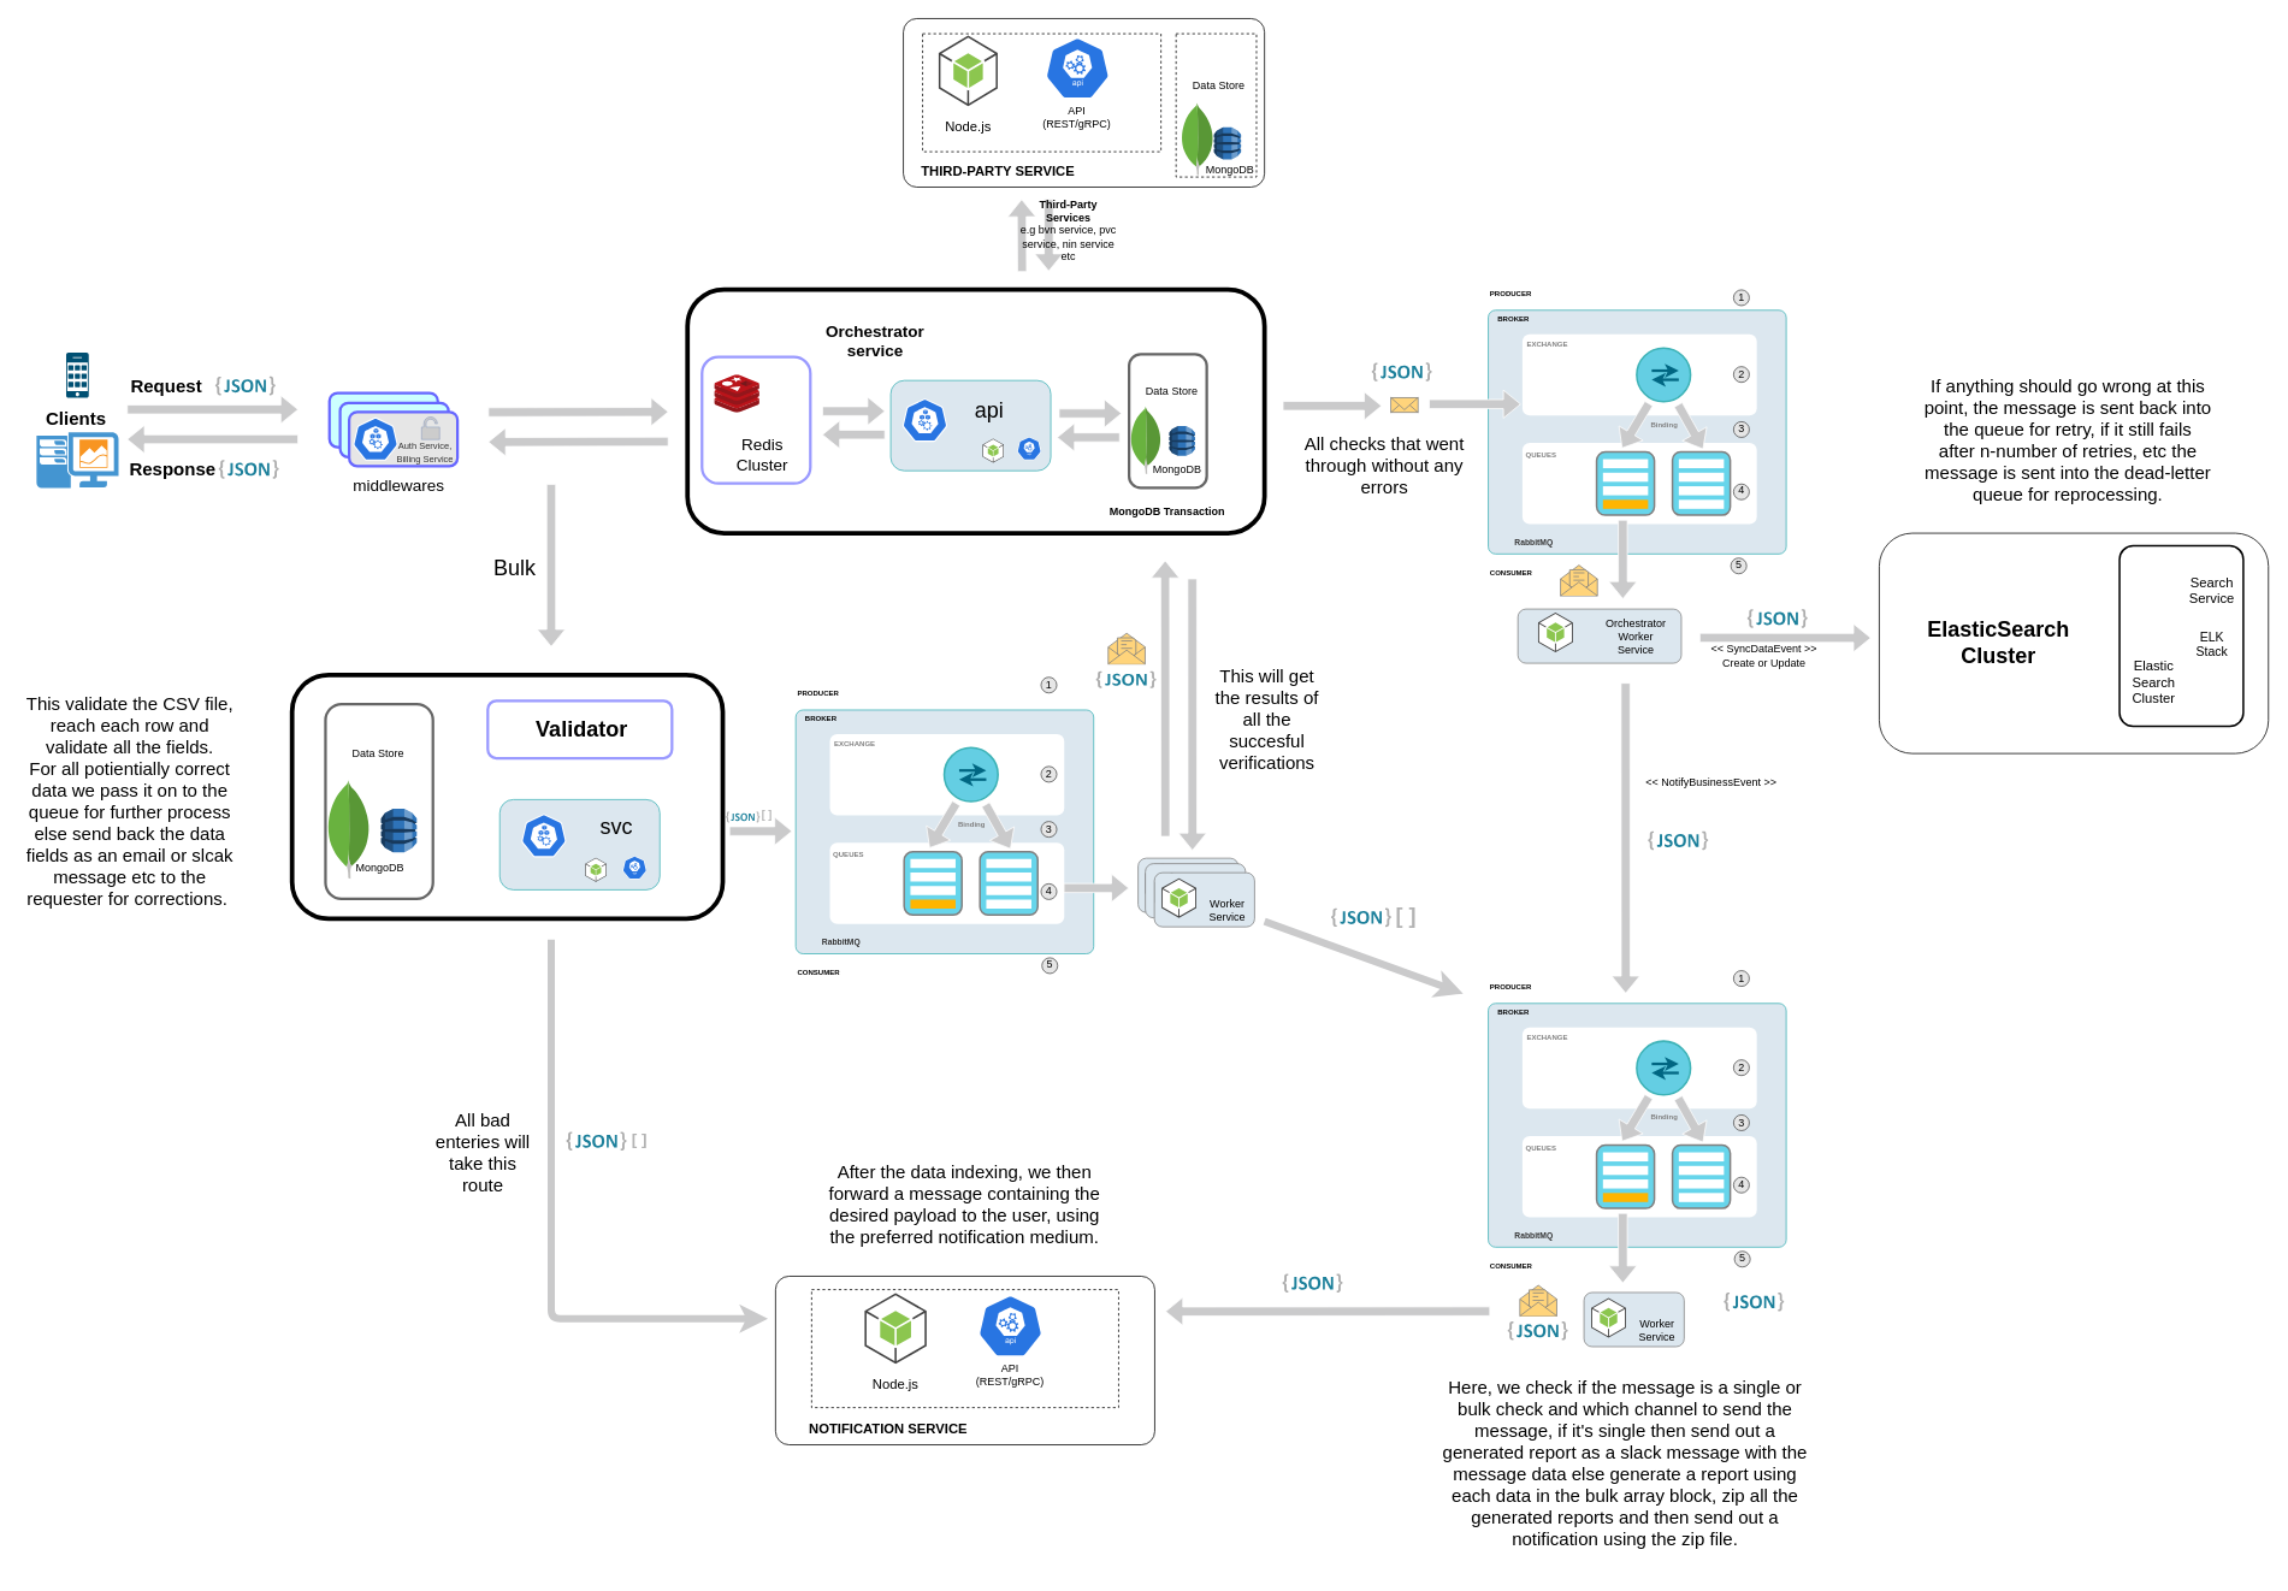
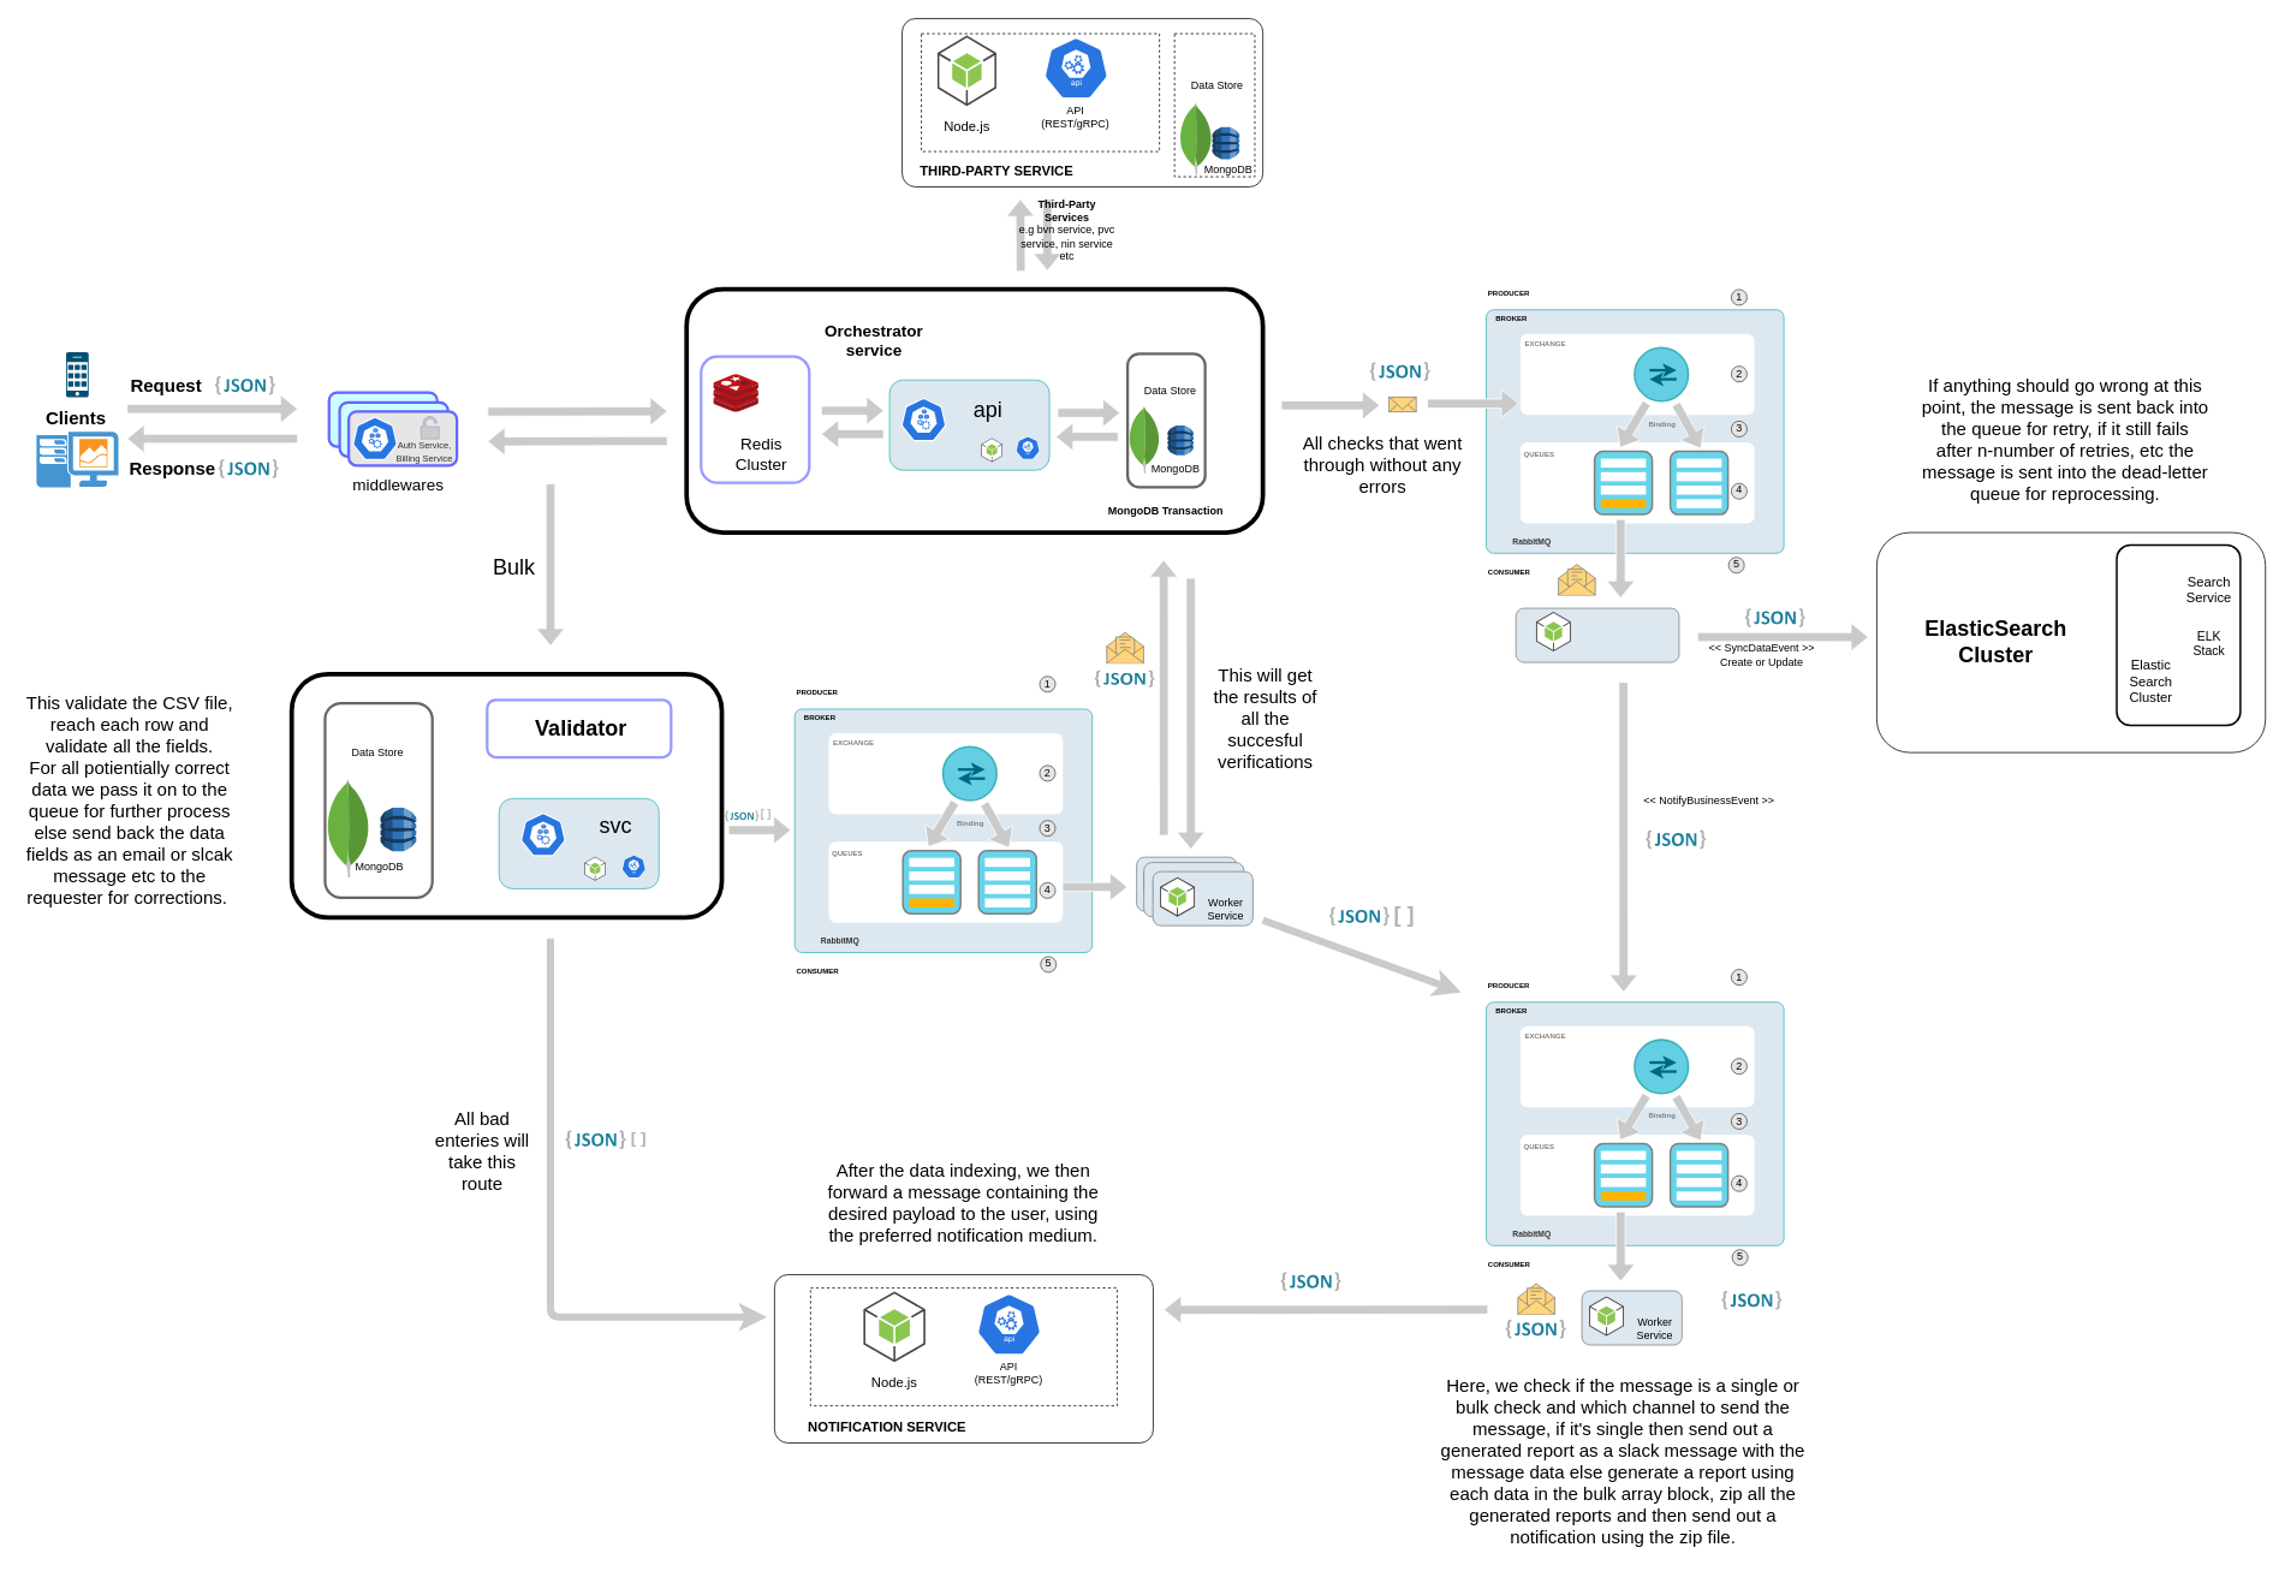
- <mxCell id="128" value="Orchestrator&lt;br&gt;Worker&lt;br&gt;Service" style="text;html=1;strokeColor=none;fillColor=none;align=center;verticalAlign=middle;whiteSpace=wrap;rounded=0;" vertex="1" parent="126"><mxGeometry x="20" y="10" width="80.88" height="42" as="geometry" /></mxCell>
- <mxCell id="247" value="&amp;lt;&amp;lt; NotifyBusinessEvent &amp;gt;&amp;gt;" style="text;html=1;strokeColor=none;fillColor=none;align=center;verticalAlign=middle;whiteSpace=wrap;rounded=0;" vertex="1" parent="1"><mxGeometry x="1810.12" y="846.1" width="169.88" height="42" as="geometry" /></mxCell>
+ <mxCell id="247" value="&amp;lt;&amp;lt; NotifyBusinessEvent &amp;gt;&amp;gt;" style="text;html=1;strokeColor=none;fillColor=none;align=center;verticalAlign=middle;whiteSpace=wrap;rounded=0;" vertex="1" parent="1"><mxGeometry x="1810.12" y="866.1" width="169.88" height="42" as="geometry" /></mxCell>
